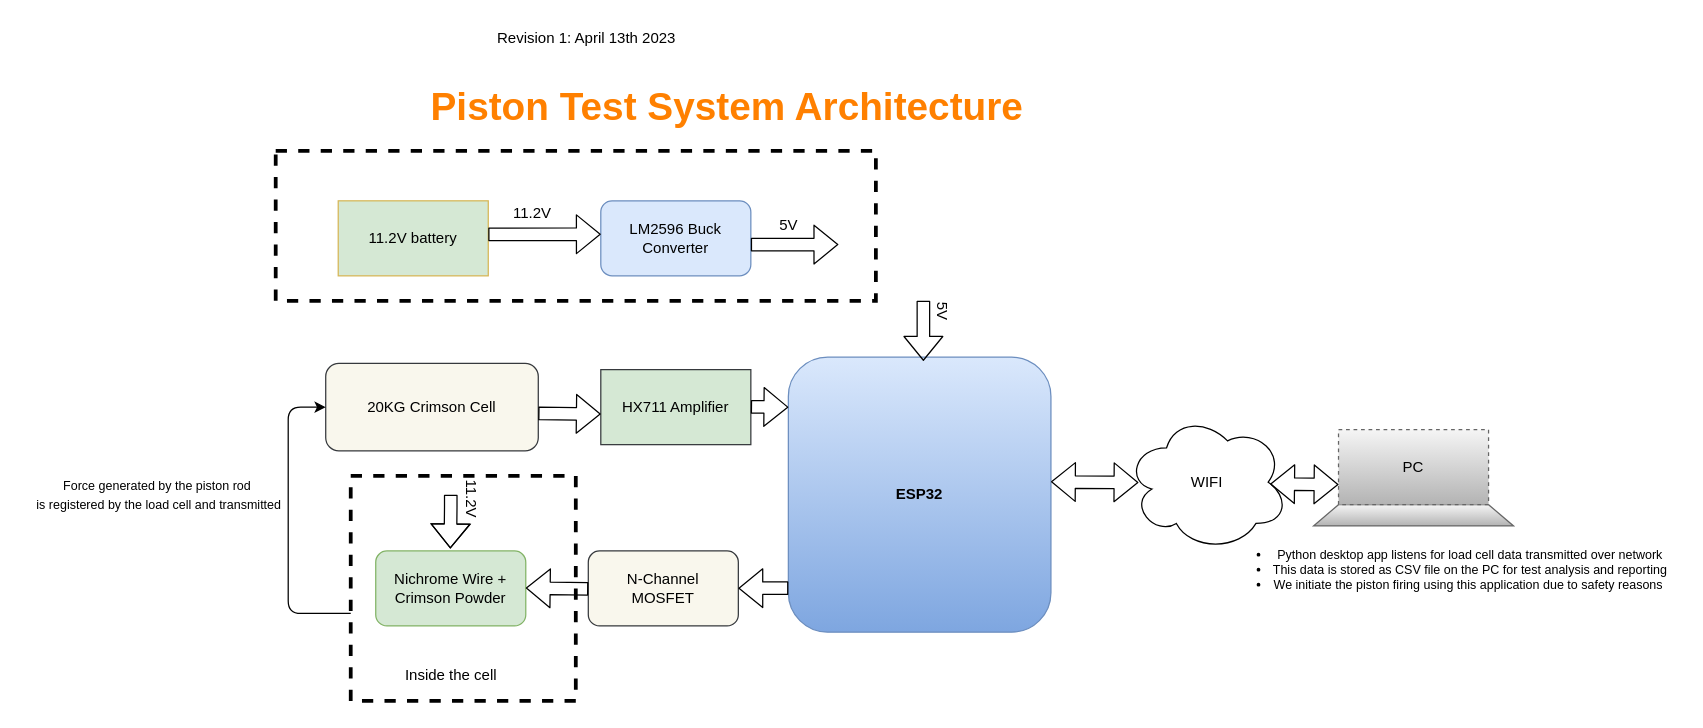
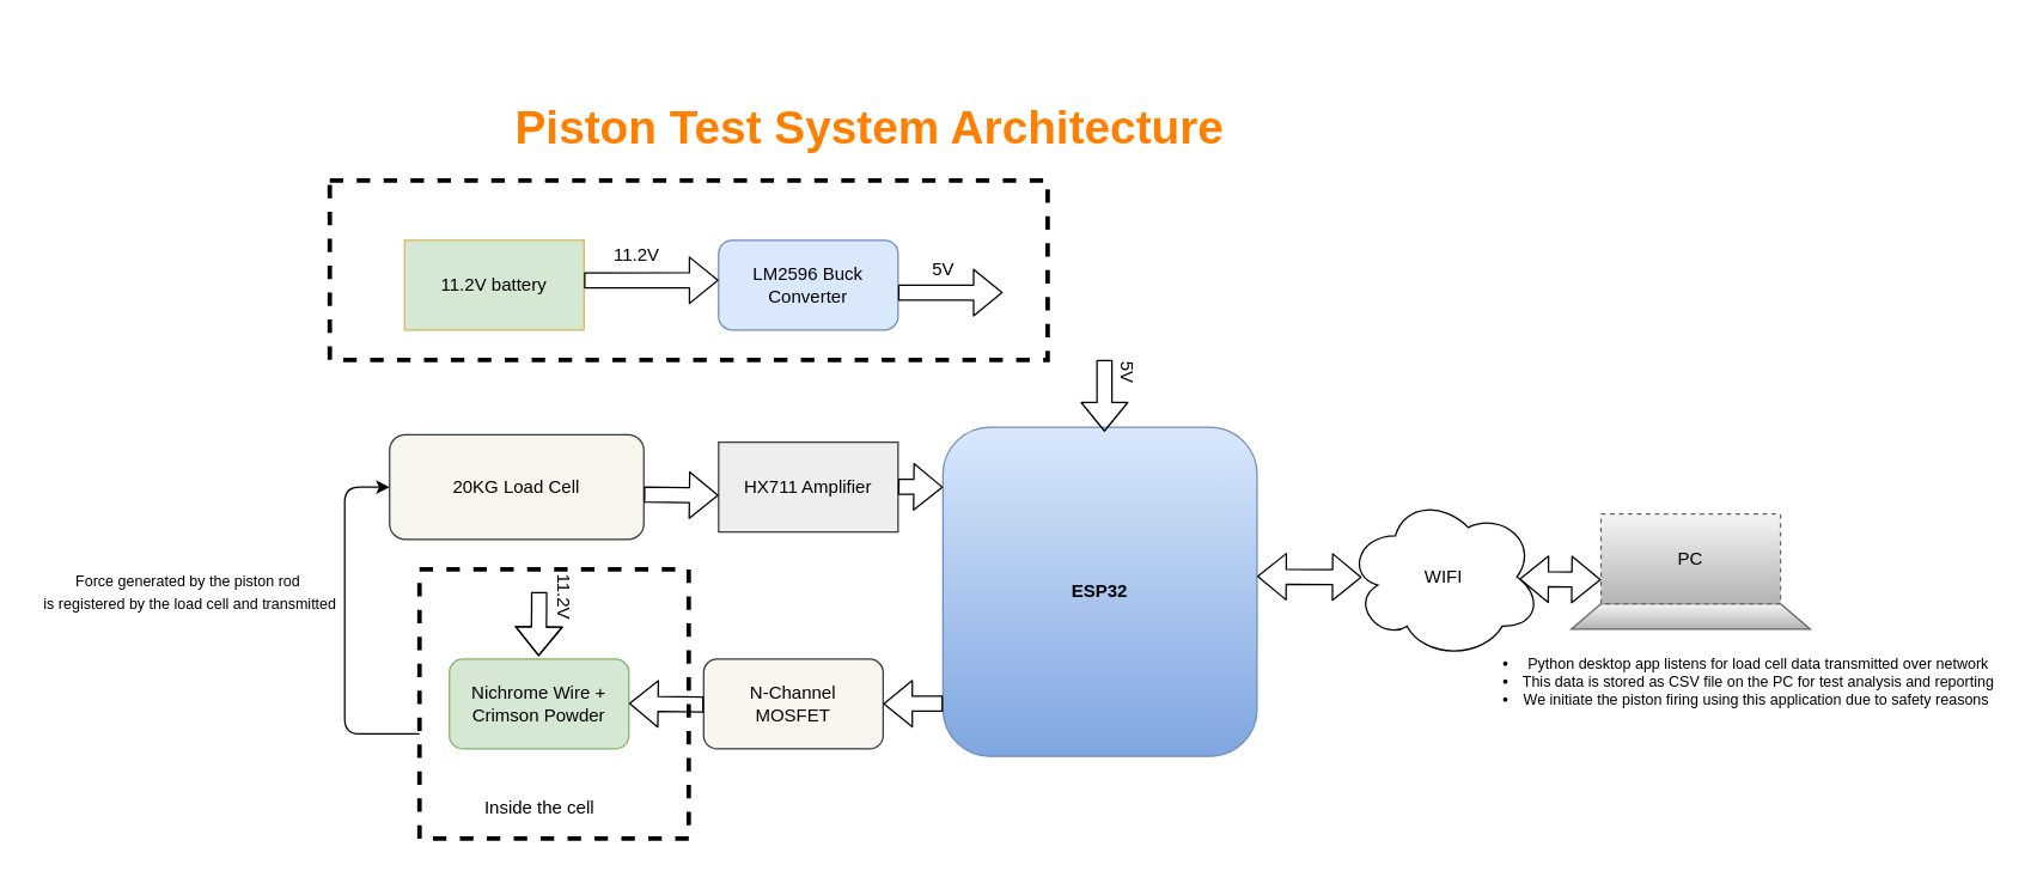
- <mxCell id="38" value="Revision 1: April 13th 2023&amp;nbsp;" style="text;html=1;align=center;verticalAlign=middle;resizable=0;points=[];autosize=1;" vertex="1" parent="1"><mxGeometry x="390" y="20" width="160" height="20" as="geometry" /></mxCell>
- <mxCell id="4" value="20KG Crimson Cell" style="rounded=1;whiteSpace=wrap;html=1;fillColor=#f9f7ed;strokeColor=#36393d;" vertex="1" parent="1"><mxGeometry x="260" y="290" width="170" height="70" as="geometry" /></mxCell>
+ <mxCell id="4" value="20KG Load Cell" style="rounded=1;whiteSpace=wrap;html=1;fillColor=#f9f7ed;strokeColor=#36393d;" vertex="1" parent="1"><mxGeometry x="260" y="290" width="170" height="70" as="geometry" /></mxCell>
- <mxCell id="5" value="HX711 Amplifier" style="rounded=0;whiteSpace=wrap;html=1;fillColor=#d5e8d4;strokeColor=#36393d;" vertex="1" parent="1"><mxGeometry x="480" y="295" width="120" height="60" as="geometry" /></mxCell>
+ <mxCell id="5" value="HX711 Amplifier" style="rounded=0;whiteSpace=wrap;html=1;fillColor=#eeeeee;strokeColor=#36393d;" vertex="1" parent="1"><mxGeometry x="480" y="295" width="120" height="60" as="geometry" /></mxCell>
